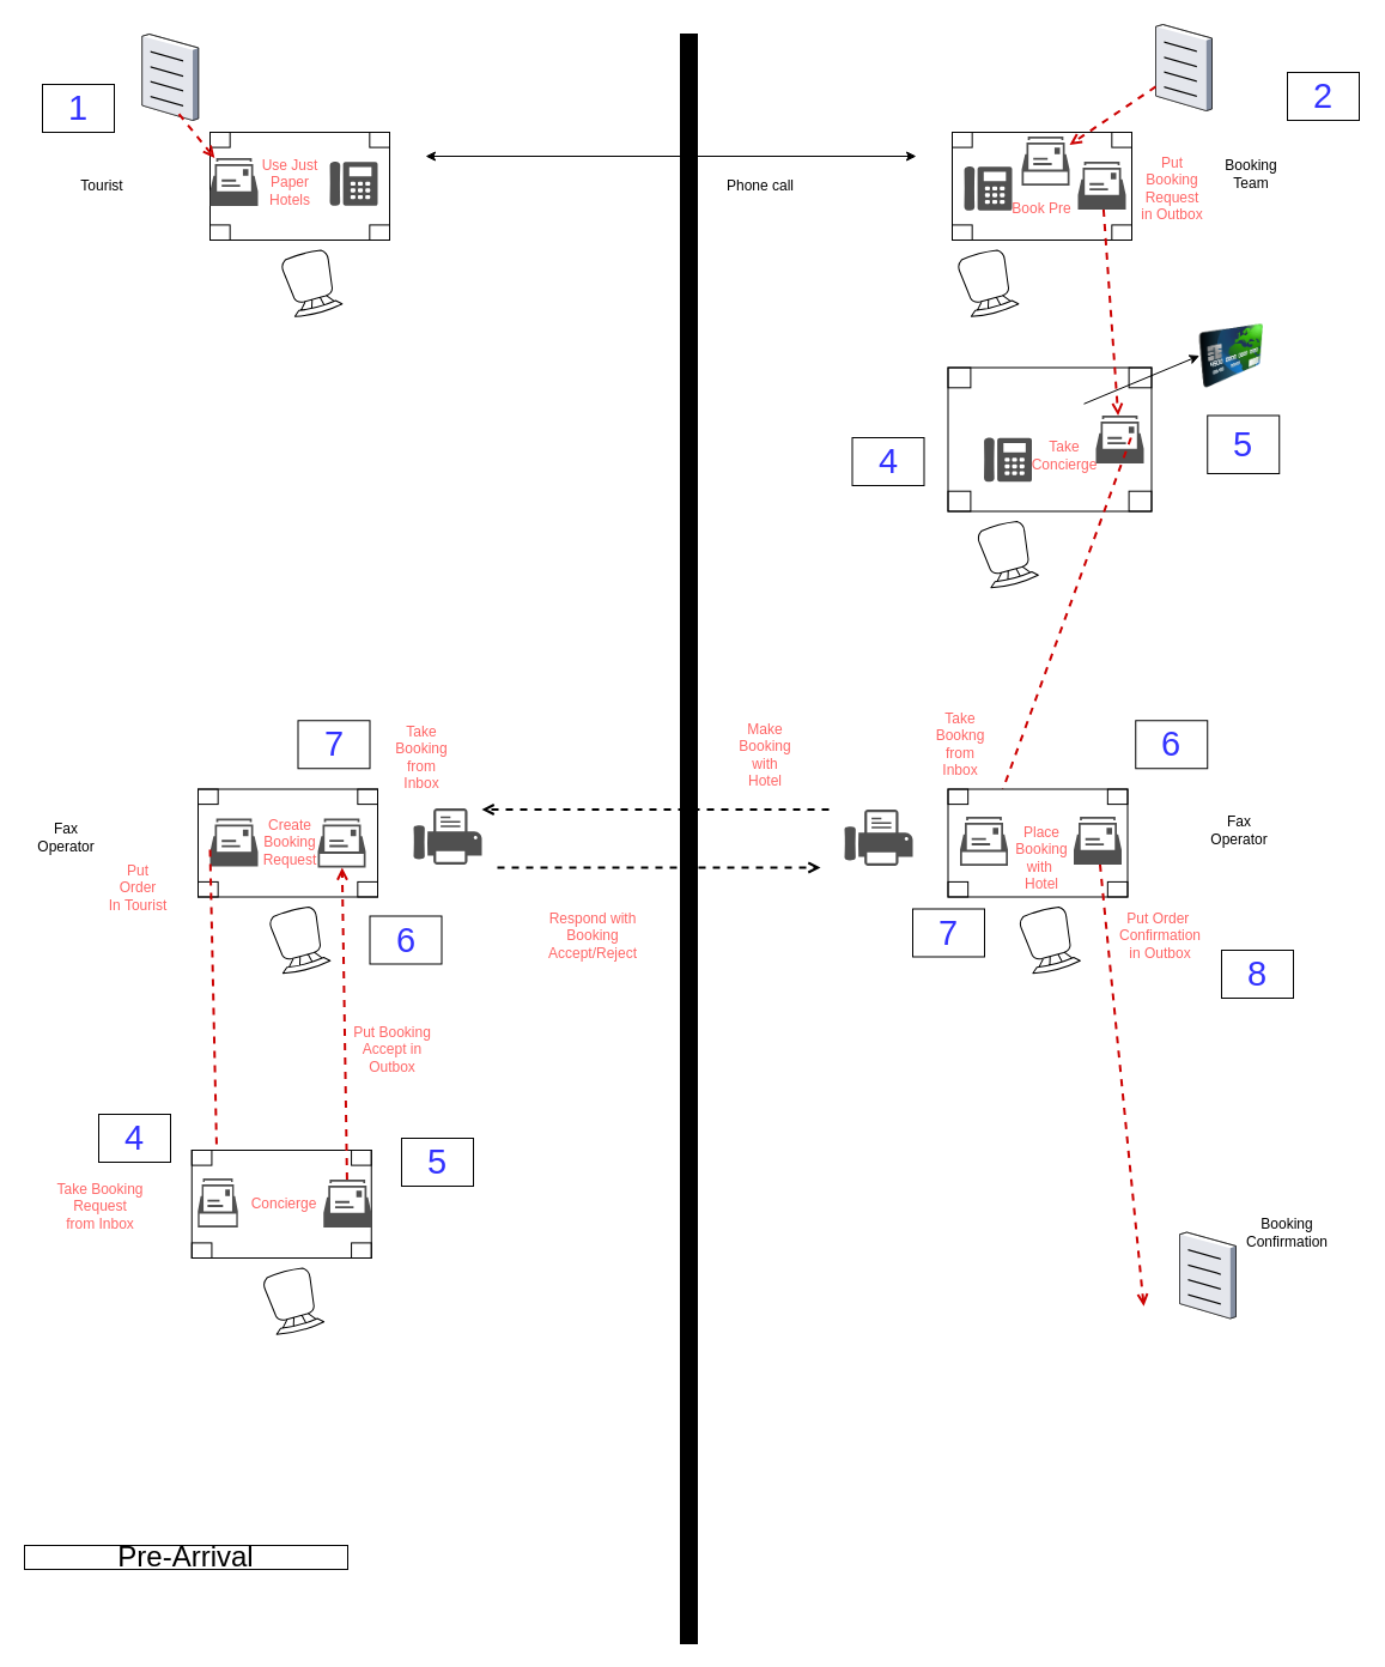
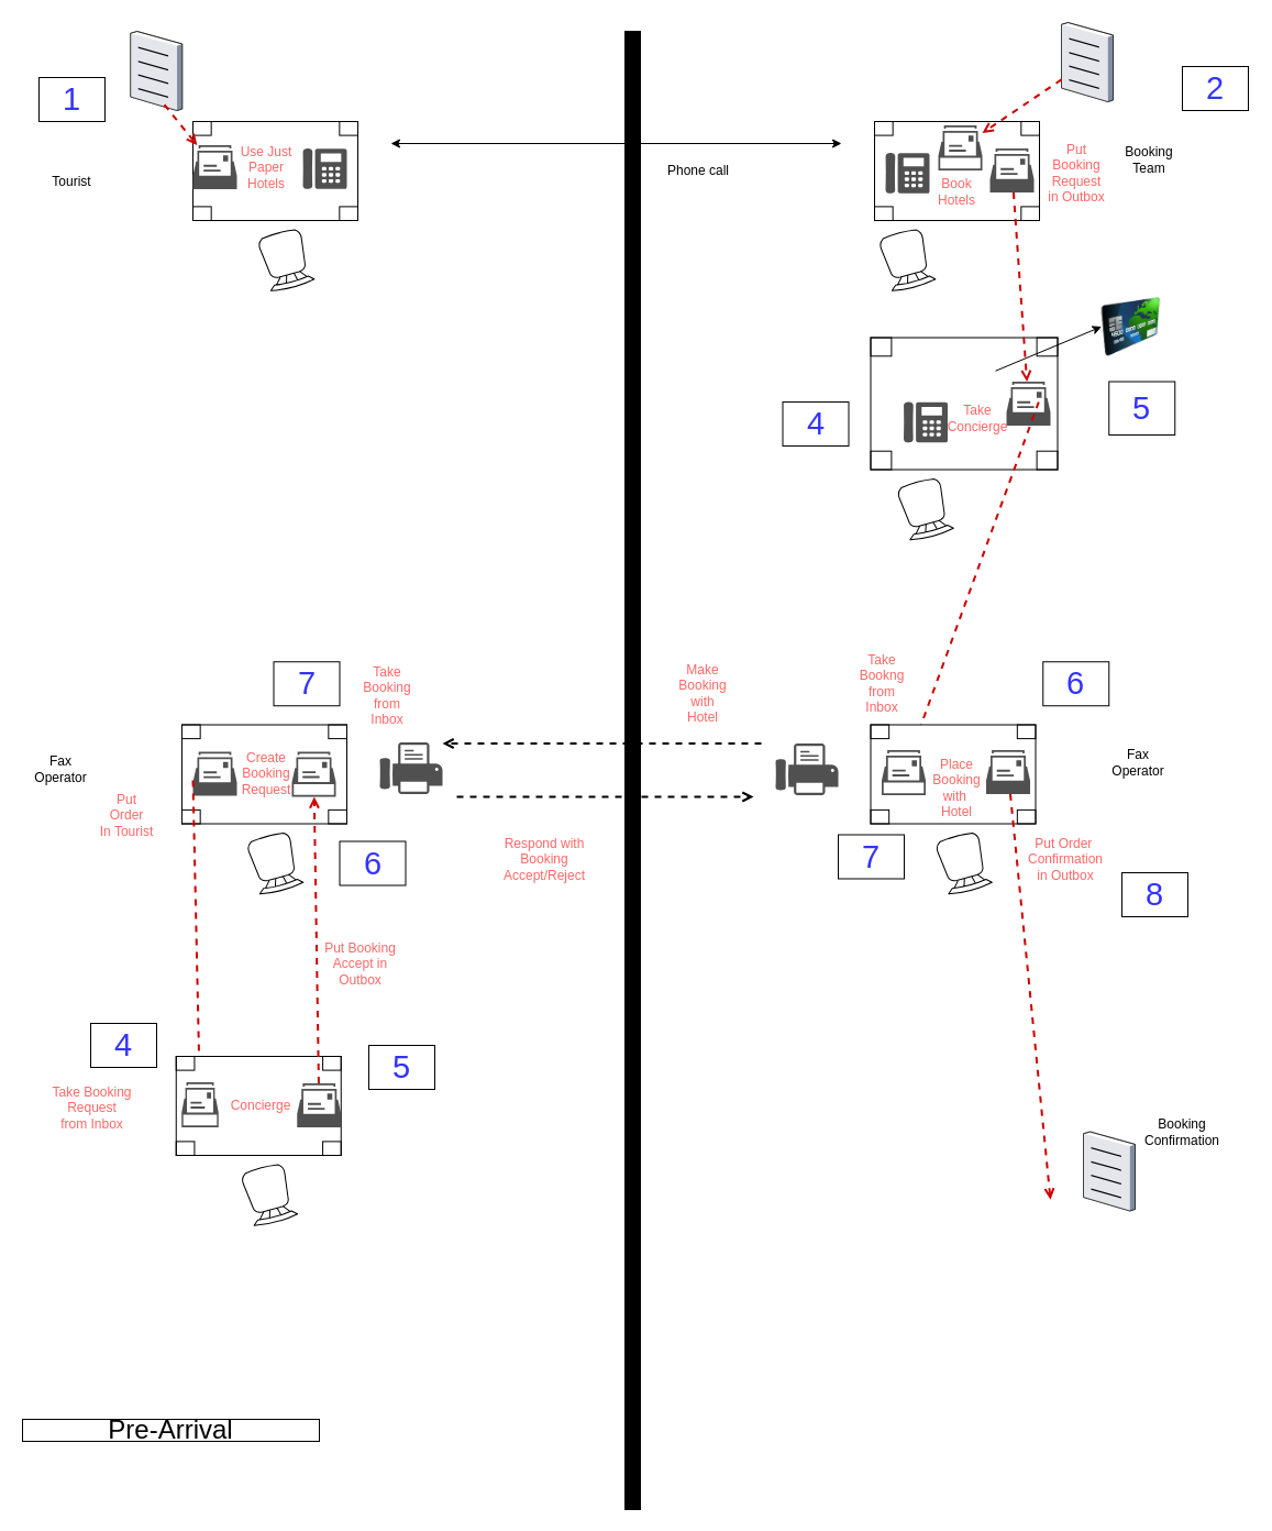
- <mxCell id="10" value="Tourist" style="text;html=1;strokeColor=none;fillColor=none;align=center;verticalAlign=middle;whiteSpace=wrap;rounded=0;" parent="1" vertex="1"><mxGeometry x="65" y="145" width="40" height="20" as="geometry" /></mxCell>
+ <mxCell id="10" value="Tourist" style="text;html=1;strokeColor=none;fillColor=none;align=center;verticalAlign=middle;whiteSpace=wrap;rounded=0;" parent="1" vertex="1"><mxGeometry x="45" y="155" width="40" height="20" as="geometry" /></mxCell>
- <mxCell id="14" value="&lt;font color=&quot;#ff6666&quot;&gt;Book Pre&lt;/font&gt;" style="text;html=1;strokeColor=none;fillColor=none;align=center;verticalAlign=middle;whiteSpace=wrap;rounded=0;" parent="1" vertex="1"><mxGeometry x="843.25" y="131.5" width="53.5" height="85.5" as="geometry" /></mxCell>
+ <mxCell id="14" value="&lt;font color=&quot;#ff6666&quot;&gt;Book Hotels&lt;/font&gt;" style="text;html=1;strokeColor=none;fillColor=none;align=center;verticalAlign=middle;whiteSpace=wrap;rounded=0;" parent="1" vertex="1"><mxGeometry x="843.25" y="131.5" width="53.5" height="85.5" as="geometry" /></mxCell>
